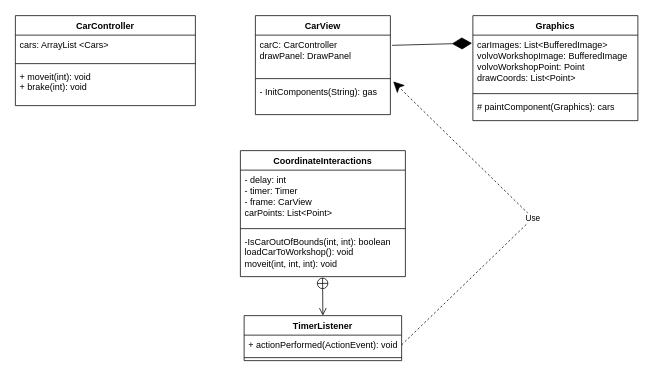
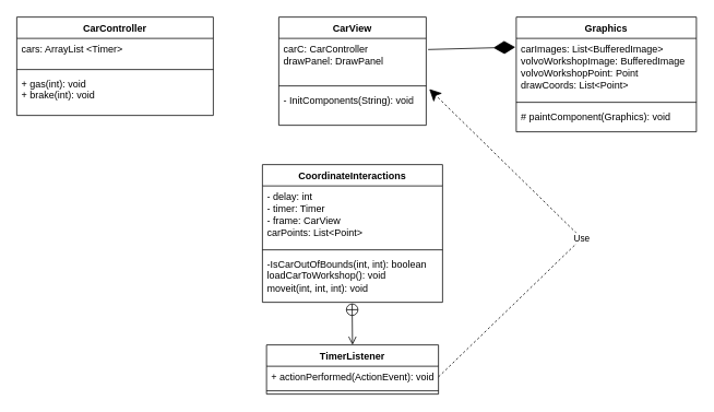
- <mxCell id="3" value="&lt;div&gt;cars: ArrayList &amp;lt;Cars&amp;gt;&lt;/div&gt;" style="text;strokeColor=none;fillColor=none;align=left;verticalAlign=top;spacingLeft=4;spacingRight=4;overflow=hidden;rotatable=0;points=[[0,0.5],[1,0.5]];portConstraint=eastwest;whiteSpace=wrap;html=1;" vertex="1" parent="2"><mxGeometry y="26" width="240" height="34" as="geometry" /></mxCell>
+ <mxCell id="3" value="&lt;div&gt;cars: ArrayList &amp;lt;Timer&amp;gt;&lt;/div&gt;" style="text;strokeColor=none;fillColor=none;align=left;verticalAlign=top;spacingLeft=4;spacingRight=4;overflow=hidden;rotatable=0;points=[[0,0.5],[1,0.5]];portConstraint=eastwest;whiteSpace=wrap;html=1;" vertex="1" parent="2"><mxGeometry y="26" width="240" height="34" as="geometry" /></mxCell>
- <mxCell id="5" value="&lt;div&gt;+ moveit(int): void&lt;/div&gt;&lt;div&gt;+ brake(int): void&lt;/div&gt;" style="text;strokeColor=none;fillColor=none;align=left;verticalAlign=top;spacingLeft=4;spacingRight=4;overflow=hidden;rotatable=0;points=[[0,0.5],[1,0.5]];portConstraint=eastwest;whiteSpace=wrap;html=1;" vertex="1" parent="2"><mxGeometry y="68" width="240" height="52" as="geometry" /></mxCell>
+ <mxCell id="5" value="&lt;div&gt;+ gas(int): void&lt;/div&gt;&lt;div&gt;+ brake(int): void&lt;/div&gt;" style="text;strokeColor=none;fillColor=none;align=left;verticalAlign=top;spacingLeft=4;spacingRight=4;overflow=hidden;rotatable=0;points=[[0,0.5],[1,0.5]];portConstraint=eastwest;whiteSpace=wrap;html=1;" vertex="1" parent="2"><mxGeometry y="68" width="240" height="52" as="geometry" /></mxCell>
- <mxCell id="9" value="- InitComponents(String): gas" style="text;strokeColor=none;fillColor=none;align=left;verticalAlign=top;spacingLeft=4;spacingRight=4;overflow=hidden;rotatable=0;points=[[0,0.5],[1,0.5]];portConstraint=eastwest;whiteSpace=wrap;html=1;" vertex="1" parent="6"><mxGeometry y="88" width="180" height="44" as="geometry" /></mxCell>
+ <mxCell id="9" value="- InitComponents(String): void" style="text;strokeColor=none;fillColor=none;align=left;verticalAlign=top;spacingLeft=4;spacingRight=4;overflow=hidden;rotatable=0;points=[[0,0.5],[1,0.5]];portConstraint=eastwest;whiteSpace=wrap;html=1;" vertex="1" parent="6"><mxGeometry y="88" width="180" height="44" as="geometry" /></mxCell>
- <mxCell id="13" value="&lt;div&gt;# paintComponent(Graphics): cars&lt;/div&gt;" style="text;strokeColor=none;fillColor=none;align=left;verticalAlign=top;spacingLeft=4;spacingRight=4;overflow=hidden;rotatable=0;points=[[0,0.5],[1,0.5]];portConstraint=eastwest;whiteSpace=wrap;html=1;" vertex="1" parent="10"><mxGeometry y="108" width="220" height="32" as="geometry" /></mxCell>
+ <mxCell id="13" value="&lt;div&gt;# paintComponent(Graphics): void&lt;/div&gt;" style="text;strokeColor=none;fillColor=none;align=left;verticalAlign=top;spacingLeft=4;spacingRight=4;overflow=hidden;rotatable=0;points=[[0,0.5],[1,0.5]];portConstraint=eastwest;whiteSpace=wrap;html=1;" vertex="1" parent="10"><mxGeometry y="108" width="220" height="32" as="geometry" /></mxCell>
